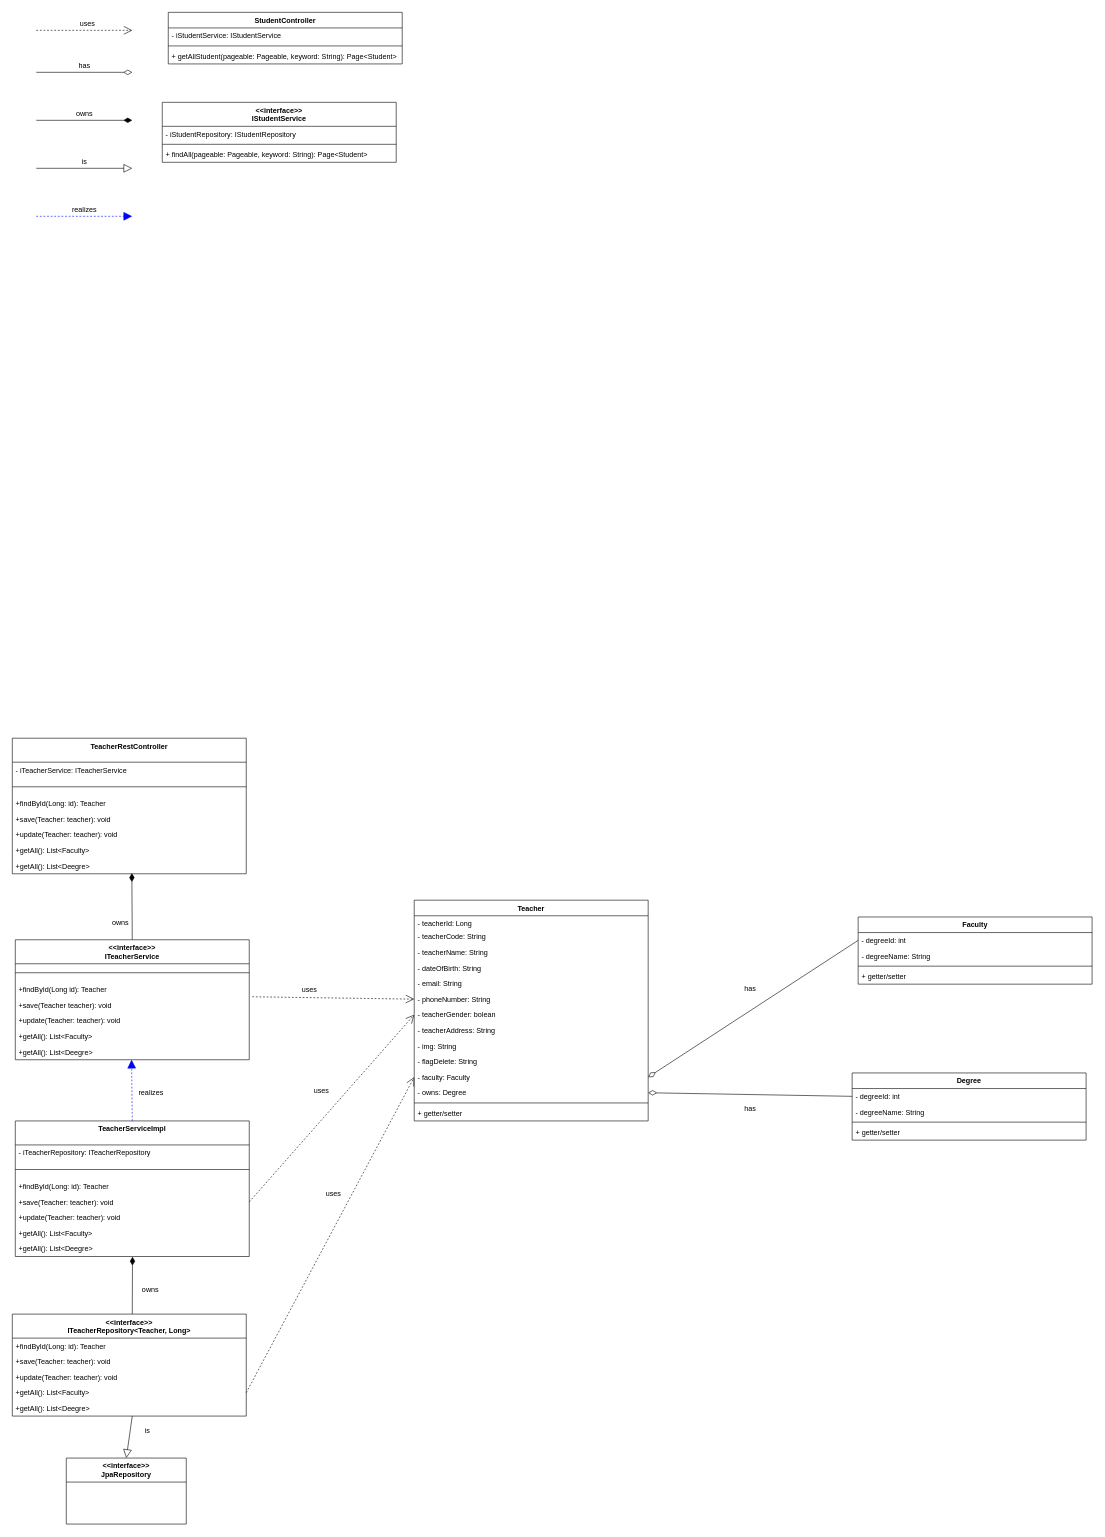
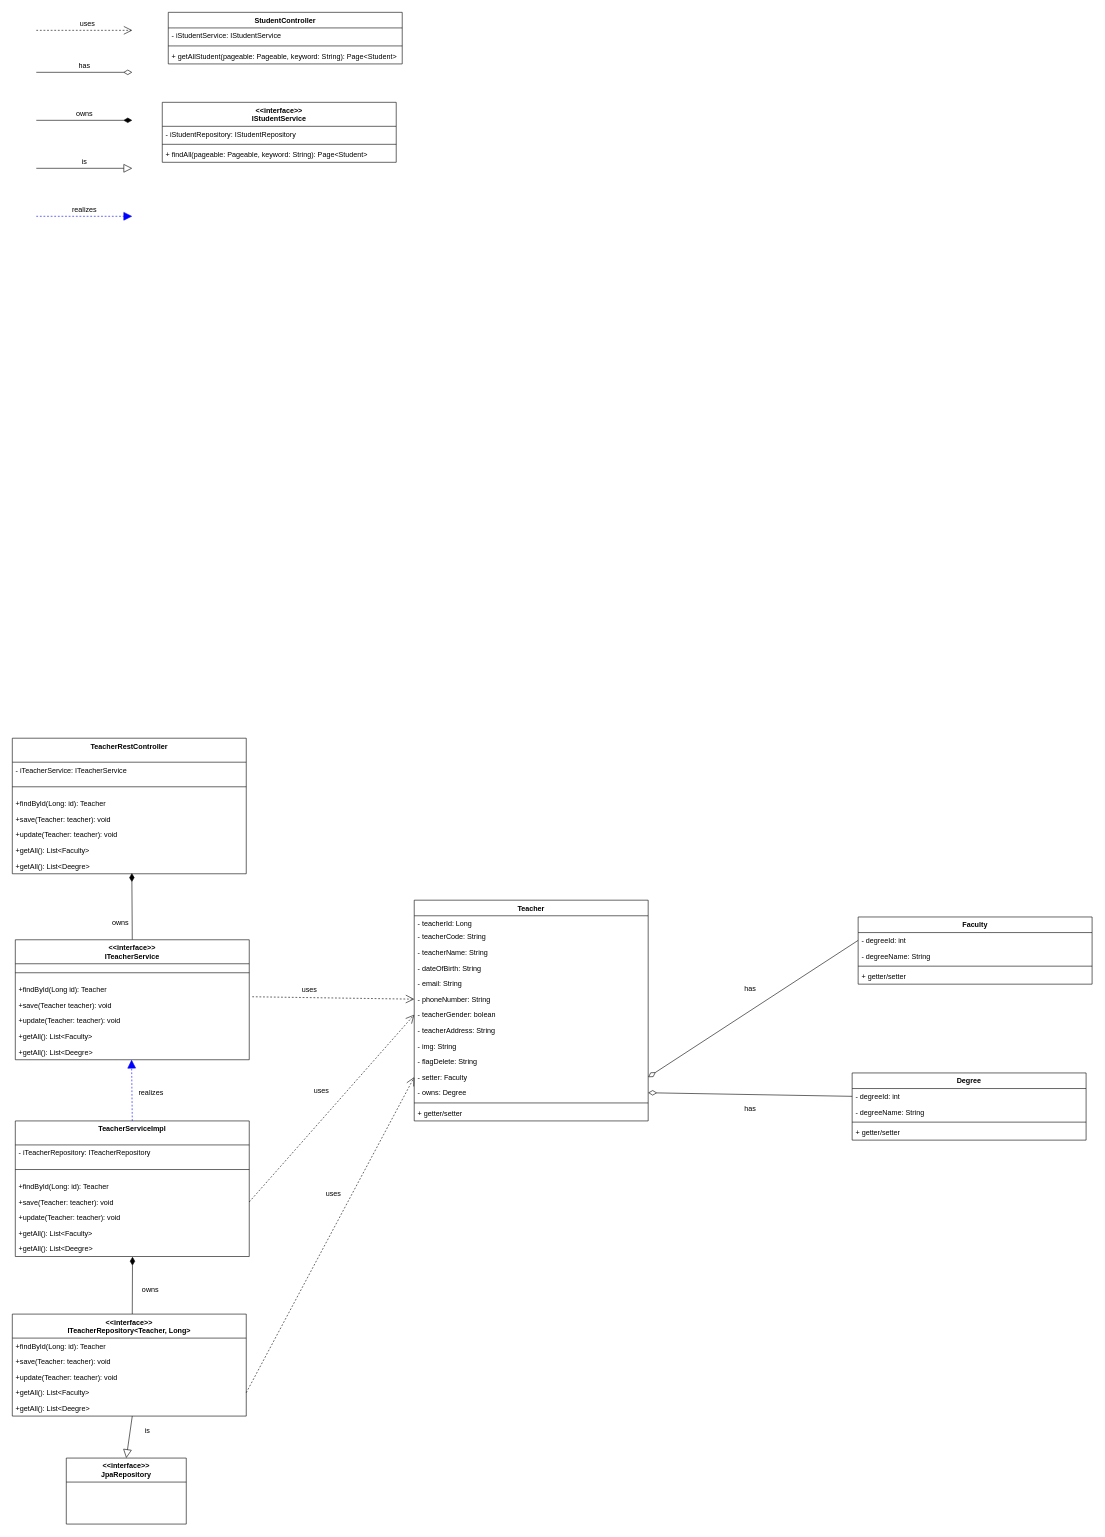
- <mxCell id="35" value="- faculty: Faculty" style="text;strokeColor=none;fillColor=none;align=left;verticalAlign=top;spacingLeft=4;spacingRight=4;overflow=hidden;rotatable=0;points=[[0,0.5],[1,0.5]];portConstraint=eastwest;" parent="24" vertex="1"><mxGeometry y="282" width="390" height="26" as="geometry" /></mxCell>
+ <mxCell id="35" value="- setter: Faculty" style="text;strokeColor=none;fillColor=none;align=left;verticalAlign=top;spacingLeft=4;spacingRight=4;overflow=hidden;rotatable=0;points=[[0,0.5],[1,0.5]];portConstraint=eastwest;" parent="24" vertex="1"><mxGeometry y="282" width="390" height="26" as="geometry" /></mxCell>
